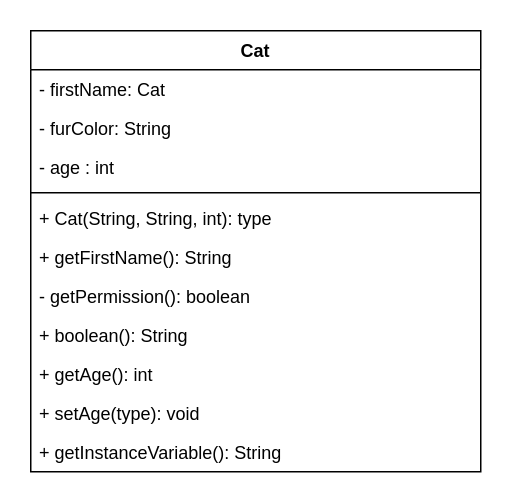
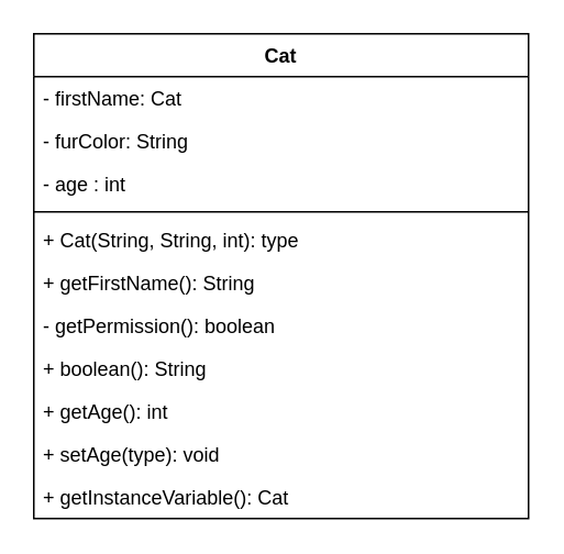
- <mxCell id="13" value="+ getInstanceVariable(): String" style="text;strokeColor=none;fillColor=none;align=left;verticalAlign=top;spacingLeft=4;spacingRight=4;overflow=hidden;rotatable=0;points=[[0,0.5],[1,0.5]];portConstraint=eastwest;" vertex="1" parent="2"><mxGeometry y="268" width="300" height="26" as="geometry" /></mxCell>
+ <mxCell id="13" value="+ getInstanceVariable(): Cat" style="text;strokeColor=none;fillColor=none;align=left;verticalAlign=top;spacingLeft=4;spacingRight=4;overflow=hidden;rotatable=0;points=[[0,0.5],[1,0.5]];portConstraint=eastwest;" vertex="1" parent="2"><mxGeometry y="268" width="300" height="26" as="geometry" /></mxCell>
